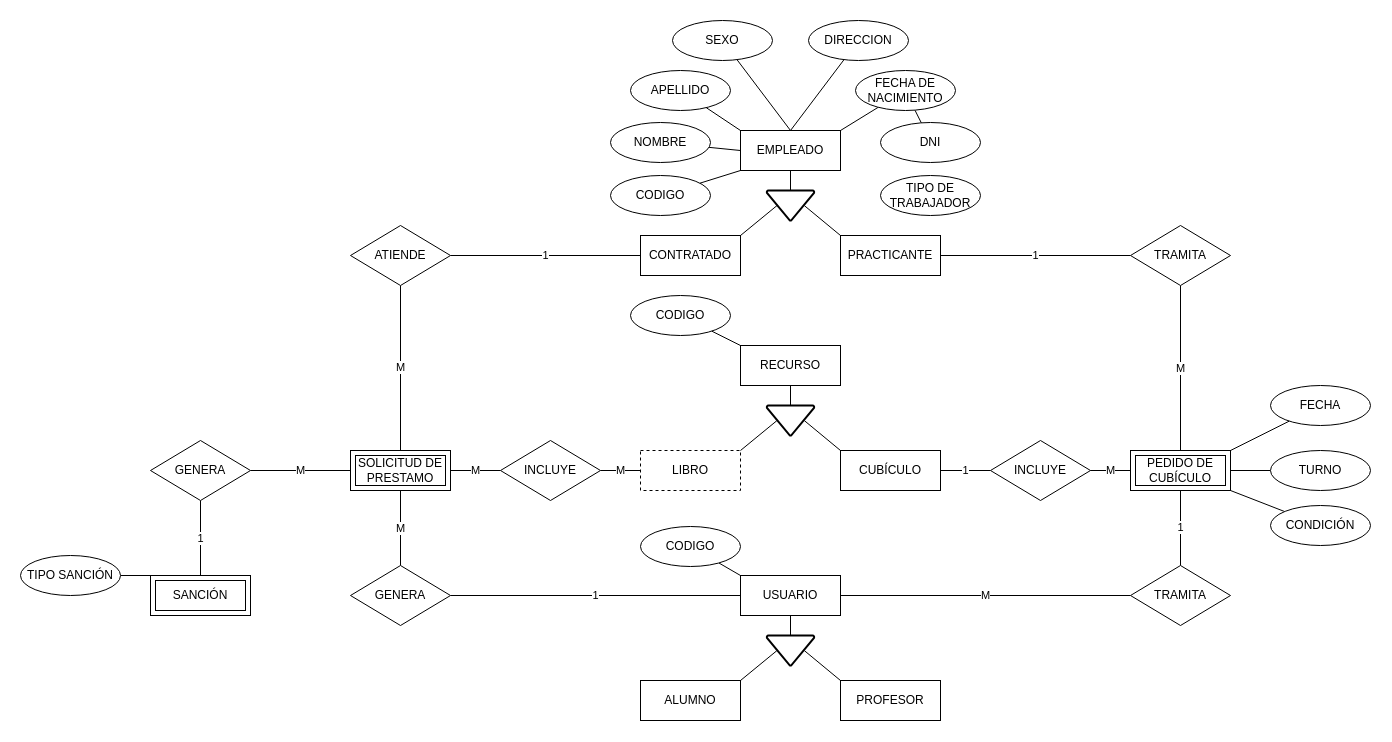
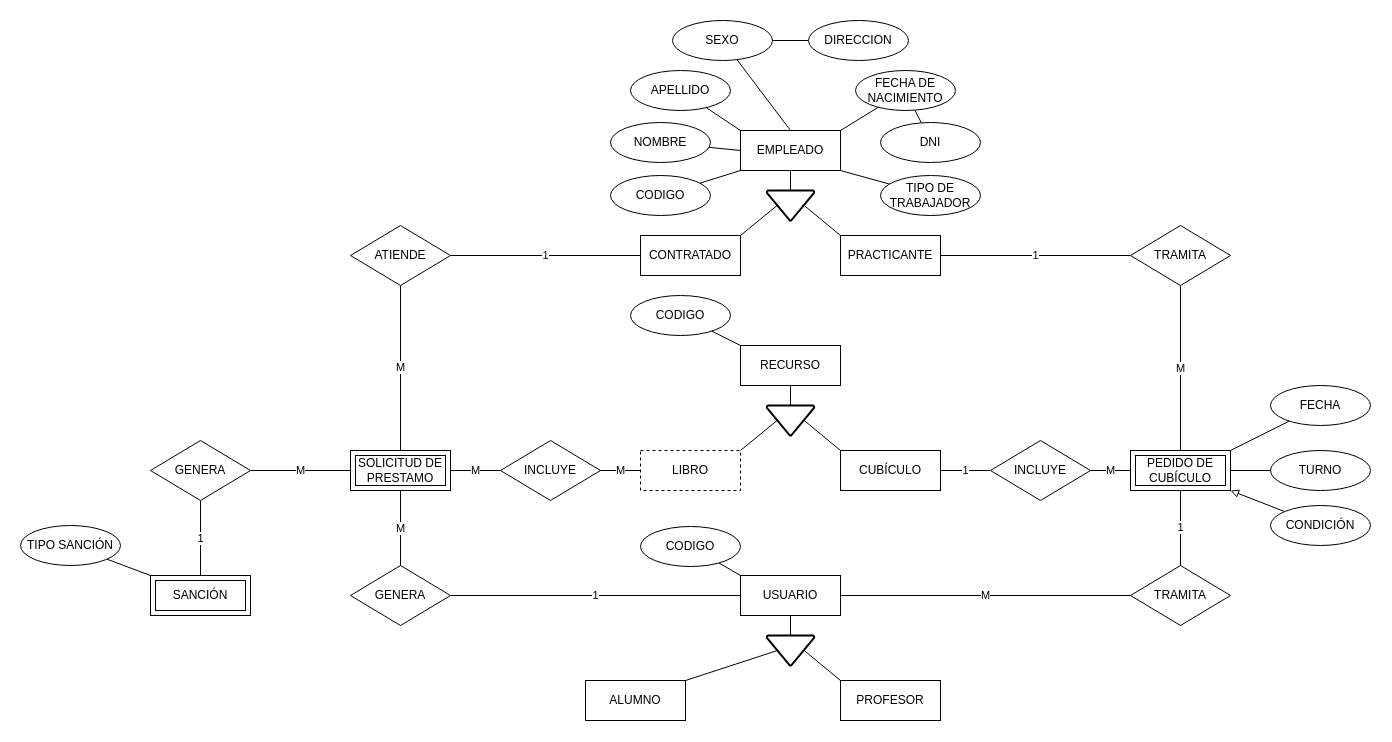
- <mxCell id="75" style="rounded=0;orthogonalLoop=1;jettySize=auto;html=1;entryX=0.5;entryY=0;entryDx=0;entryDy=0;endArrow=none;endFill=0;" edge="1" parent="1" source="76" target="21"><mxGeometry relative="1" as="geometry" /></mxCell>
+ <mxCell id="75" style="rounded=0;orthogonalLoop=1;jettySize=auto;html=1;endArrow=none;endFill=0;" edge="1" parent="1" source="76" target="74"><mxGeometry relative="1" as="geometry" /></mxCell>
+ <mxCell id="62" style="rounded=0;orthogonalLoop=1;jettySize=auto;html=1;entryX=1;entryY=1;entryDx=0;entryDy=0;endArrow=none;endFill=0;" edge="1" parent="1" source="63" target="21"><mxGeometry relative="1" as="geometry" /></mxCell>
- <mxCell id="34" style="rounded=0;orthogonalLoop=1;jettySize=auto;html=1;entryX=1;entryY=1;entryDx=0;entryDy=0;endArrow=none;endFill=0;" edge="1" parent="1" source="35" target="56"><mxGeometry relative="1" as="geometry"><mxPoint x="1230" y="490" as="targetPoint" /></mxGeometry></mxCell>
+ <mxCell id="34" style="rounded=0;orthogonalLoop=1;jettySize=auto;html=1;entryX=1;entryY=1;entryDx=0;entryDy=0;endArrow=block;endFill=0;" edge="1" parent="1" source="35" target="56"><mxGeometry relative="1" as="geometry"><mxPoint x="1230" y="490" as="targetPoint" /></mxGeometry></mxCell>
- <mxCell id="54" value="TIPO SANCIÓN" style="ellipse;whiteSpace=wrap;html=1;align=center;" vertex="1" parent="1"><mxGeometry x="20" y="555" width="100" height="40" as="geometry" /></mxCell>
+ <mxCell id="54" value="TIPO SANCIÓN" style="ellipse;whiteSpace=wrap;html=1;align=center;" vertex="1" parent="1"><mxGeometry x="20" y="525" width="100" height="40" as="geometry" /></mxCell>
- <mxCell id="39" value="ALUMNO" style="whiteSpace=wrap;html=1;align=center;" vertex="1" parent="1"><mxGeometry x="640" y="680" width="100" height="40" as="geometry" /></mxCell>
+ <mxCell id="39" value="ALUMNO" style="whiteSpace=wrap;html=1;align=center;" vertex="1" parent="1"><mxGeometry x="585" y="680" width="100" height="40" as="geometry" /></mxCell>
